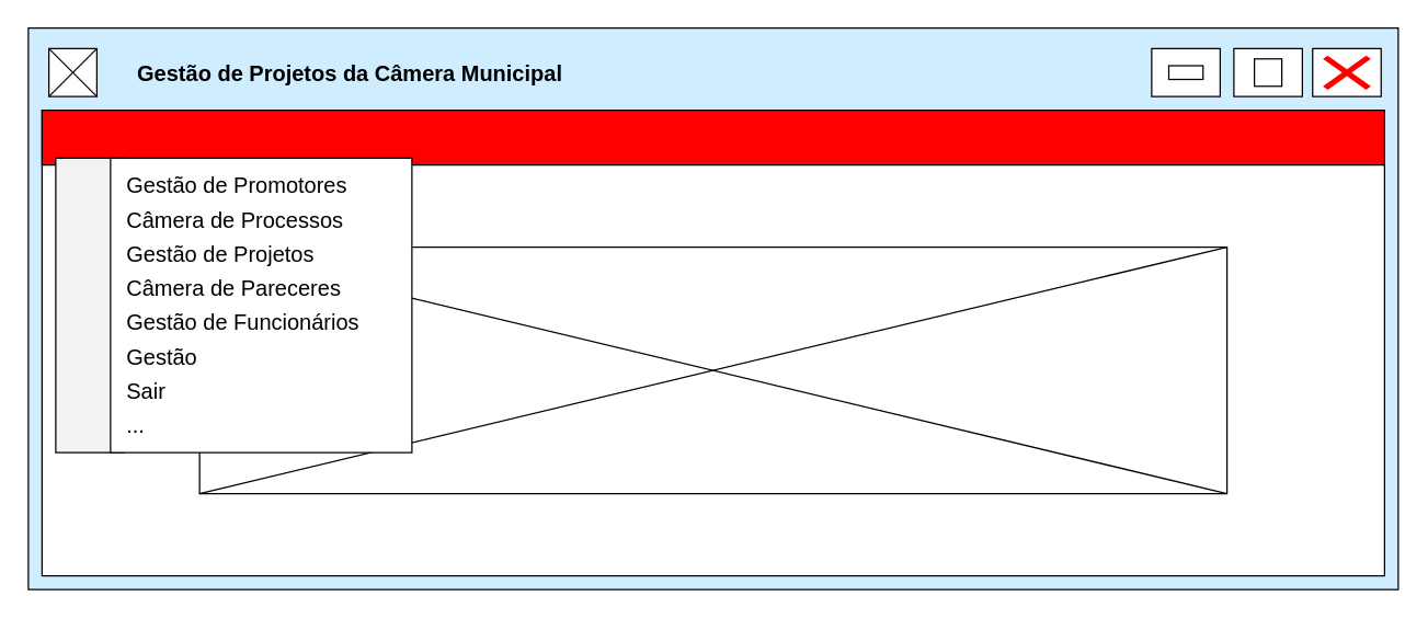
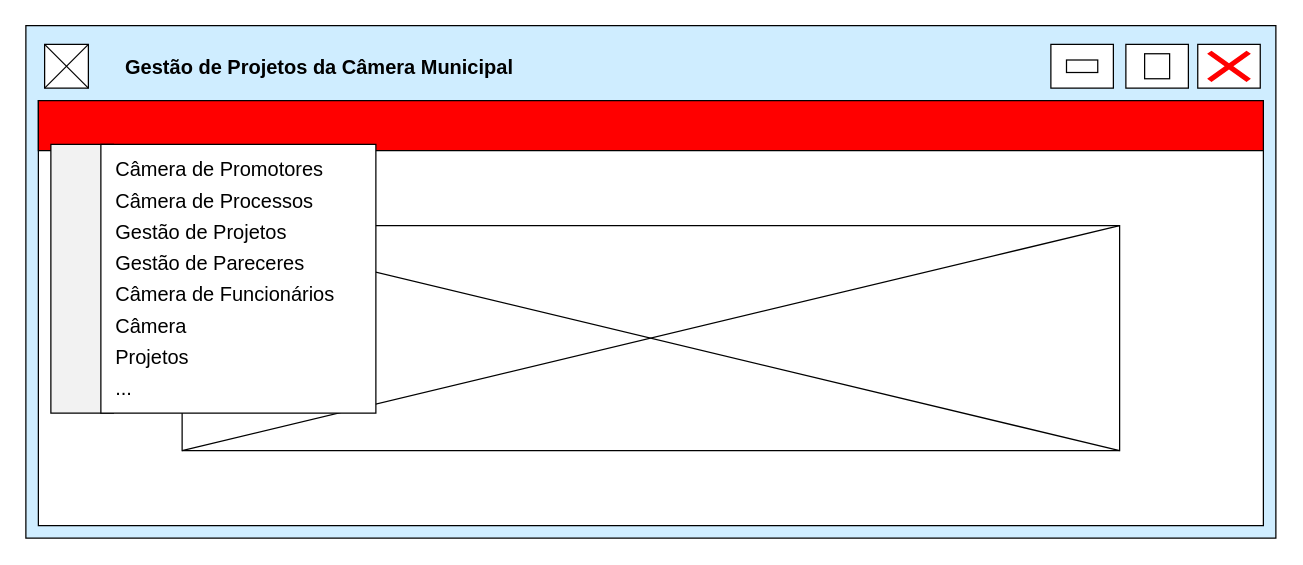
- <mxCell id="22" value="&lt;font style=&quot;font-size: 16px&quot;&gt;Gestão de Promotores&lt;/font&gt;" style="text;html=1;strokeColor=none;fillColor=none;align=left;verticalAlign=middle;whiteSpace=wrap;rounded=0;" vertex="1" parent="1"><mxGeometry x="90" y="125" width="170" height="20" as="geometry" /></mxCell>
+ <mxCell id="22" value="&lt;font style=&quot;font-size: 16px&quot;&gt;Câmera de Promotores&lt;/font&gt;" style="text;html=1;strokeColor=none;fillColor=none;align=left;verticalAlign=middle;whiteSpace=wrap;rounded=0;" vertex="1" parent="1"><mxGeometry x="90" y="125" width="170" height="20" as="geometry" /></mxCell>
- <mxCell id="25" value="&lt;font style=&quot;font-size: 16px&quot;&gt;Câmera de Pareceres&lt;/font&gt;" style="text;html=1;strokeColor=none;fillColor=none;align=left;verticalAlign=middle;whiteSpace=wrap;rounded=0;" vertex="1" parent="1"><mxGeometry x="90" y="200" width="170" height="20" as="geometry" /></mxCell>
+ <mxCell id="25" value="&lt;font style=&quot;font-size: 16px&quot;&gt;Gestão de Pareceres&lt;/font&gt;" style="text;html=1;strokeColor=none;fillColor=none;align=left;verticalAlign=middle;whiteSpace=wrap;rounded=0;" vertex="1" parent="1"><mxGeometry x="90" y="200" width="170" height="20" as="geometry" /></mxCell>
- <mxCell id="26" value="&lt;font style=&quot;font-size: 16px&quot;&gt;Gestão de Funcionários&lt;/font&gt;" style="text;html=1;strokeColor=none;fillColor=none;align=left;verticalAlign=middle;whiteSpace=wrap;rounded=0;" vertex="1" parent="1"><mxGeometry x="90" y="225" width="180" height="20" as="geometry" /></mxCell>
+ <mxCell id="26" value="&lt;font style=&quot;font-size: 16px&quot;&gt;Câmera de Funcionários&lt;/font&gt;" style="text;html=1;strokeColor=none;fillColor=none;align=left;verticalAlign=middle;whiteSpace=wrap;rounded=0;" vertex="1" parent="1"><mxGeometry x="90" y="225" width="180" height="20" as="geometry" /></mxCell>
- <mxCell id="27" value="&lt;font style=&quot;font-size: 16px&quot;&gt;Gestão&lt;/font&gt;" style="text;html=1;strokeColor=none;fillColor=none;align=left;verticalAlign=middle;whiteSpace=wrap;rounded=0;" vertex="1" parent="1"><mxGeometry x="90" y="250" width="180" height="20" as="geometry" /></mxCell>
+ <mxCell id="27" value="&lt;font style=&quot;font-size: 16px&quot;&gt;Câmera&lt;/font&gt;" style="text;html=1;strokeColor=none;fillColor=none;align=left;verticalAlign=middle;whiteSpace=wrap;rounded=0;" vertex="1" parent="1"><mxGeometry x="90" y="250" width="180" height="20" as="geometry" /></mxCell>
- <mxCell id="28" value="&lt;span style=&quot;font-size: 16px&quot;&gt;Sair&lt;/span&gt;" style="text;html=1;strokeColor=none;fillColor=none;align=left;verticalAlign=middle;whiteSpace=wrap;rounded=0;" vertex="1" parent="1"><mxGeometry x="90" y="275" width="180" height="20" as="geometry" /></mxCell>
+ <mxCell id="28" value="&lt;span style=&quot;font-size: 16px&quot;&gt;Projetos&lt;/span&gt;" style="text;html=1;strokeColor=none;fillColor=none;align=left;verticalAlign=middle;whiteSpace=wrap;rounded=0;" vertex="1" parent="1"><mxGeometry x="90" y="275" width="180" height="20" as="geometry" /></mxCell>
